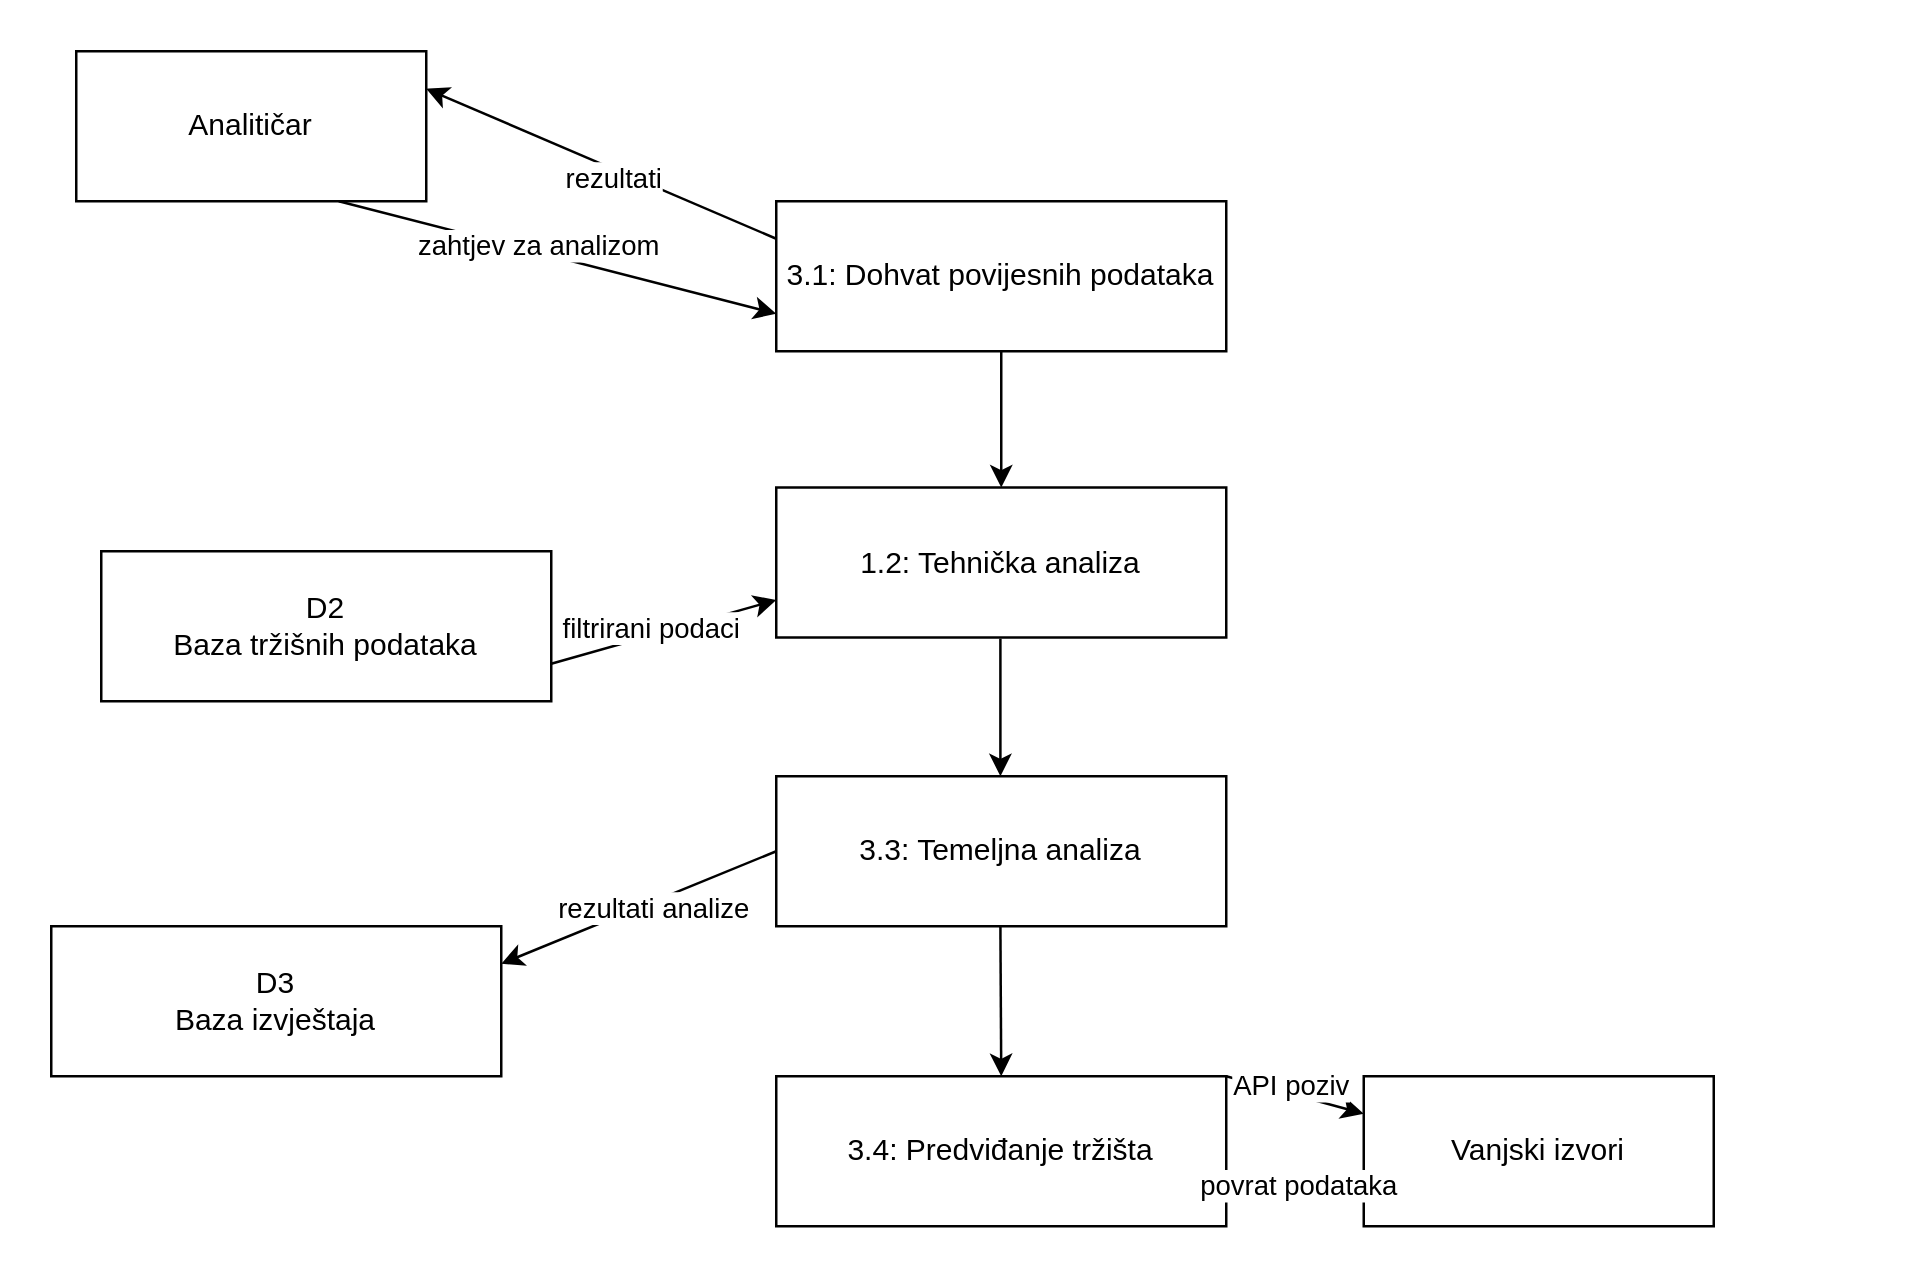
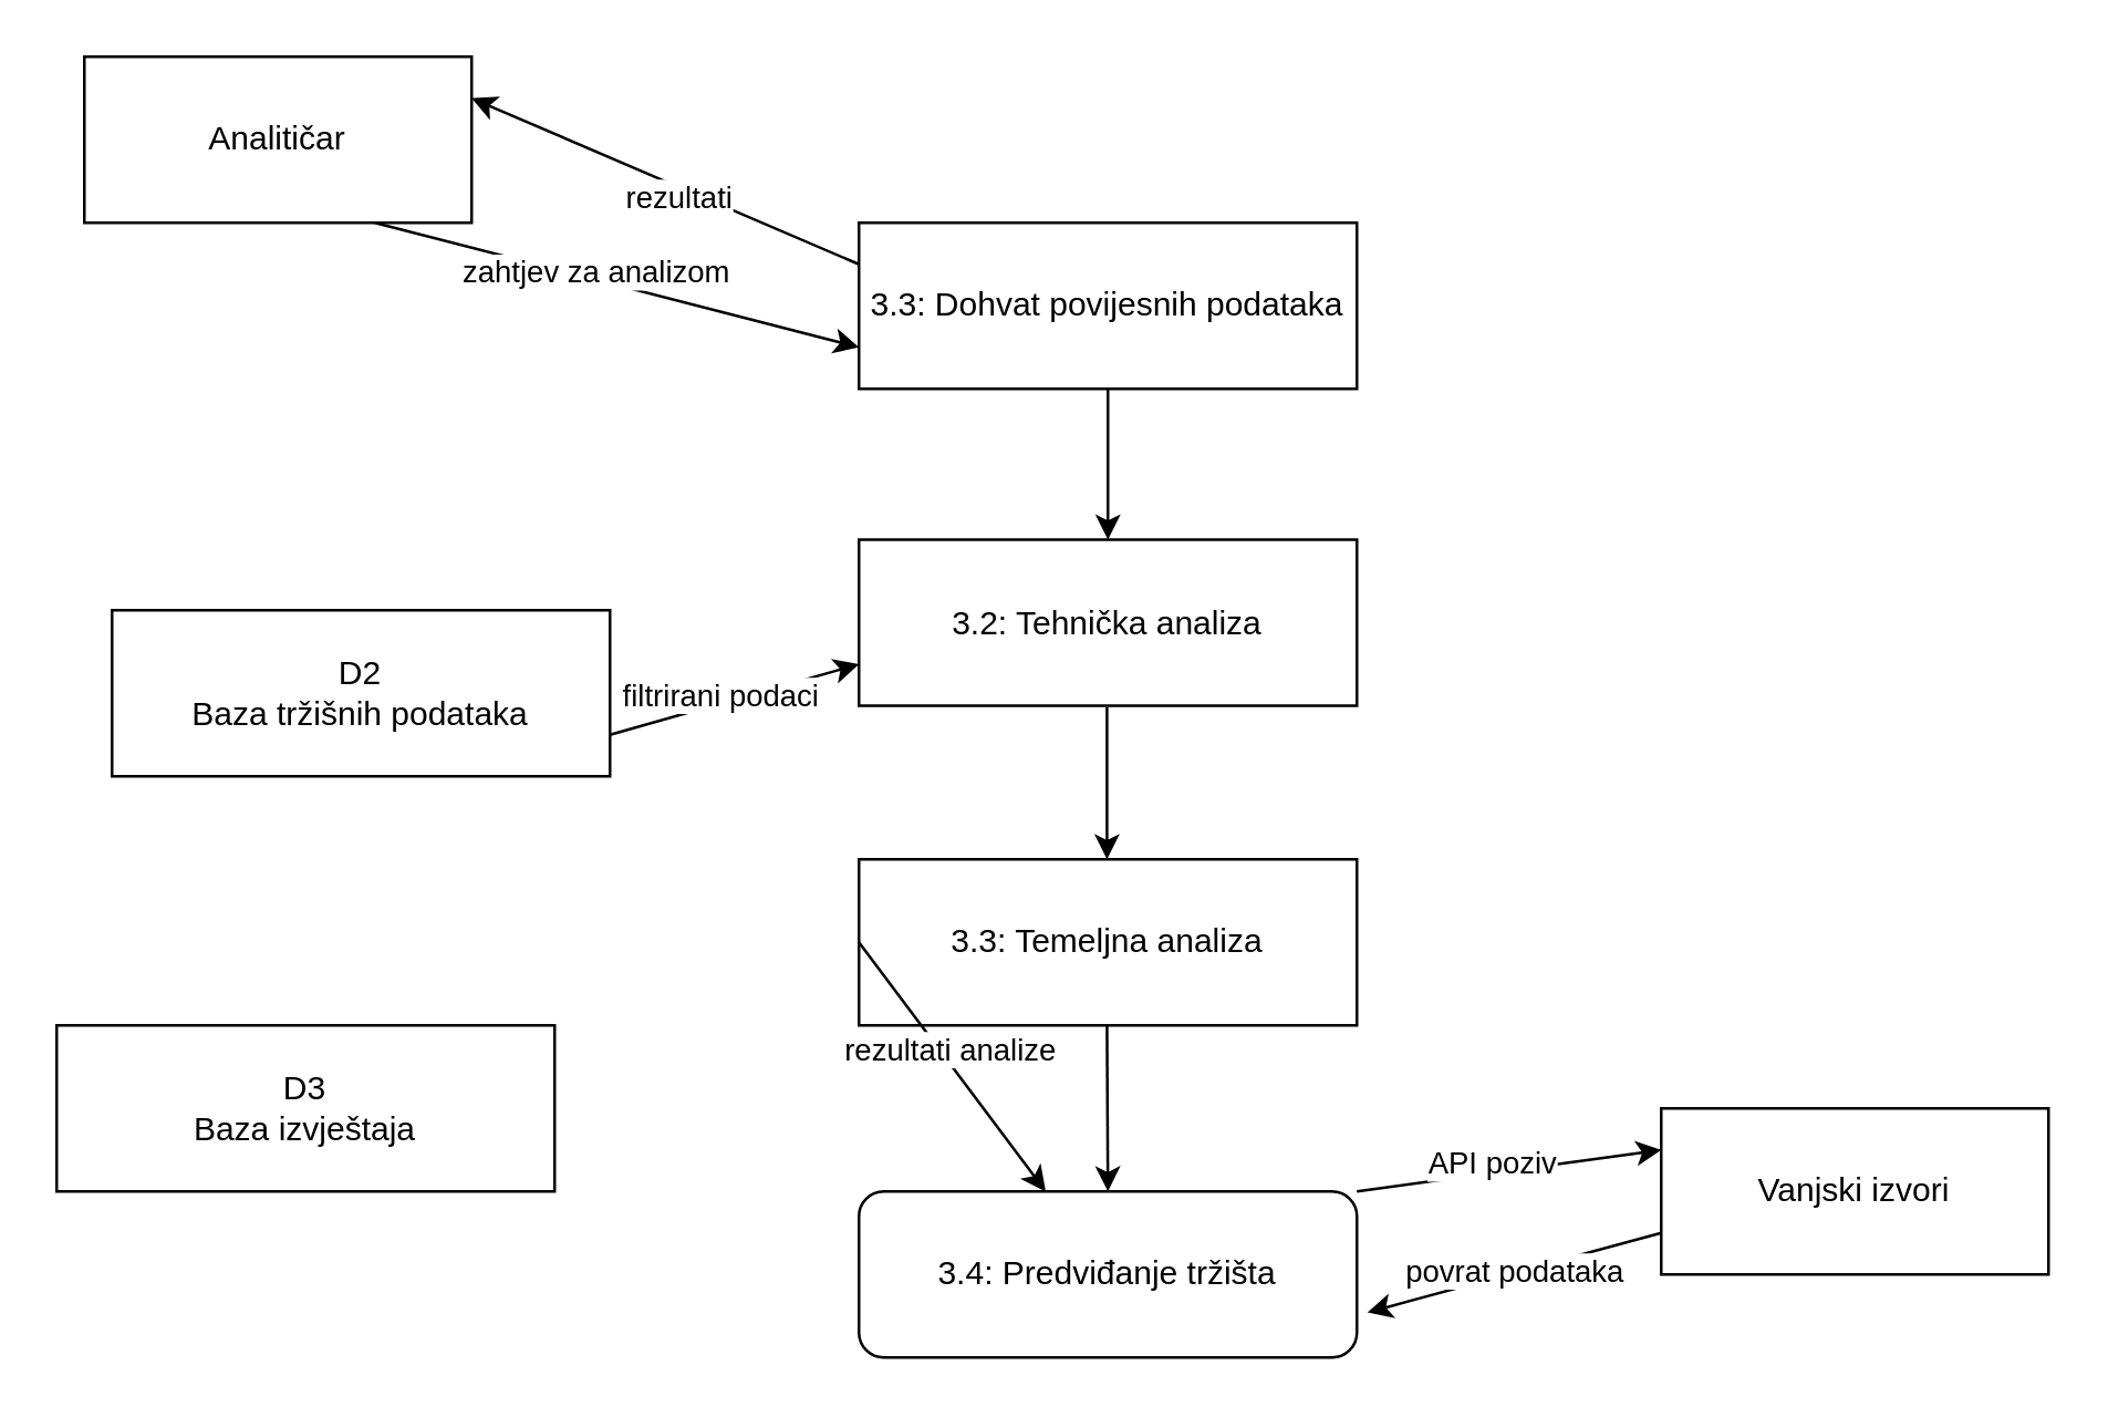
- <mxCell id="9" value="3.1: Dohvat povijesnih podataka" style="rounded=0;whiteSpace=wrap;html=1;fontColor=light-dark(#000000,#000000);fillColor=light-dark(#FFFFFF,#7EA6E0);strokeColor=light-dark(#000000,#000000);" vertex="1" parent="1"><mxGeometry x="310" y="80" width="180" height="60" as="geometry" /></mxCell>
+ <mxCell id="9" value="3.3: Dohvat povijesnih podataka" style="rounded=0;whiteSpace=wrap;html=1;fontColor=light-dark(#000000,#000000);fillColor=light-dark(#FFFFFF,#7EA6E0);strokeColor=light-dark(#000000,#000000);" vertex="1" parent="1"><mxGeometry x="310" y="80" width="180" height="60" as="geometry" /></mxCell>
- <mxCell id="4" value="1.2: Tehnička analiza" style="rounded=0;whiteSpace=wrap;html=1;fontColor=light-dark(#000000,#000000);fillColor=light-dark(#FFFFFF,#7EA6E0);strokeColor=light-dark(#000000,#000000);" vertex="1" parent="1"><mxGeometry x="310" y="194.5" width="180" height="60" as="geometry" /></mxCell>
+ <mxCell id="4" value="3.2: Tehnička analiza" style="rounded=0;whiteSpace=wrap;html=1;fontColor=light-dark(#000000,#000000);fillColor=light-dark(#FFFFFF,#7EA6E0);strokeColor=light-dark(#000000,#000000);" vertex="1" parent="1"><mxGeometry x="310" y="194.5" width="180" height="60" as="geometry" /></mxCell>
- <mxCell id="12" value="&lt;font style=&quot;color: light-dark(rgb(0, 0, 0), rgb(0, 0, 0));&quot;&gt;&lt;span style=&quot;background-color: light-dark(rgb(255, 255, 255), rgb(255, 255, 255));&quot;&gt;rezultati analize&lt;/span&gt;&lt;/font&gt;" style="endArrow=classic;html=1;rounded=0;entryX=1;entryY=0.25;entryDx=0;entryDy=0;exitX=0;exitY=0.5;exitDx=0;exitDy=0;strokeColor=light-dark(#000000,#000000);" edge="1" parent="1" source="5" target="11"><mxGeometry x="-0.095" y="3" width="50" height="50" relative="1" as="geometry"><mxPoint x="165" y="440" as="sourcePoint" /><mxPoint x="279" y="481" as="targetPoint" /><mxPoint as="offset" /></mxGeometry></mxCell>
+ <mxCell id="12" value="&lt;font style=&quot;color: light-dark(rgb(0, 0, 0), rgb(0, 0, 0));&quot;&gt;&lt;span style=&quot;background-color: light-dark(rgb(255, 255, 255), rgb(255, 255, 255));&quot;&gt;rezultati analize&lt;/span&gt;&lt;/font&gt;" style="endArrow=classic;html=1;rounded=0;exitX=0;exitY=0.5;exitDx=0;exitDy=0;strokeColor=light-dark(#000000,#000000);" edge="1" parent="1" source="5" target="6"><mxGeometry x="-0.095" y="3" width="50" height="50" relative="1" as="geometry"><mxPoint x="165" y="440" as="sourcePoint" /><mxPoint x="279" y="481" as="targetPoint" /><mxPoint as="offset" /></mxGeometry></mxCell>
- <mxCell id="6" value="3.4: Predviđanje tržišta" style="rounded=0;whiteSpace=wrap;html=1;fontColor=light-dark(#000000,#000000);fillColor=light-dark(#FFFFFF,#7EA6E0);strokeColor=light-dark(#000000,#000000);" vertex="1" parent="1"><mxGeometry x="310" y="430" width="180" height="60" as="geometry" /></mxCell>
+ <mxCell id="6" value="3.4: Predviđanje tržišta" style="whiteSpace=wrap;html=1;fontColor=light-dark(#000000,#000000);fillColor=light-dark(#FFFFFF,#7EA6E0);strokeColor=light-dark(#000000,#000000);rounded=1;" vertex="1" parent="1"><mxGeometry x="310" y="430" width="180" height="60" as="geometry" /></mxCell>
- <mxCell id="2" value="&lt;font&gt;Vanjski izvori&lt;br&gt;&lt;/font&gt;" style="rounded=0;whiteSpace=wrap;html=1;fontColor=light-dark(#000000,#000000);fillColor=light-dark(#FFFFFF,#7EA6E0);strokeColor=light-dark(#000000,#000000);" vertex="1" parent="1"><mxGeometry x="545" y="430" width="140" height="60" as="geometry" /></mxCell>
+ <mxCell id="2" value="&lt;font&gt;Vanjski izvori&lt;br&gt;&lt;/font&gt;" style="rounded=0;whiteSpace=wrap;html=1;fontColor=light-dark(#000000,#000000);fillColor=light-dark(#FFFFFF,#7EA6E0);strokeColor=light-dark(#000000,#000000);" vertex="1" parent="1"><mxGeometry x="600" y="400" width="140" height="60" as="geometry" /></mxCell>
